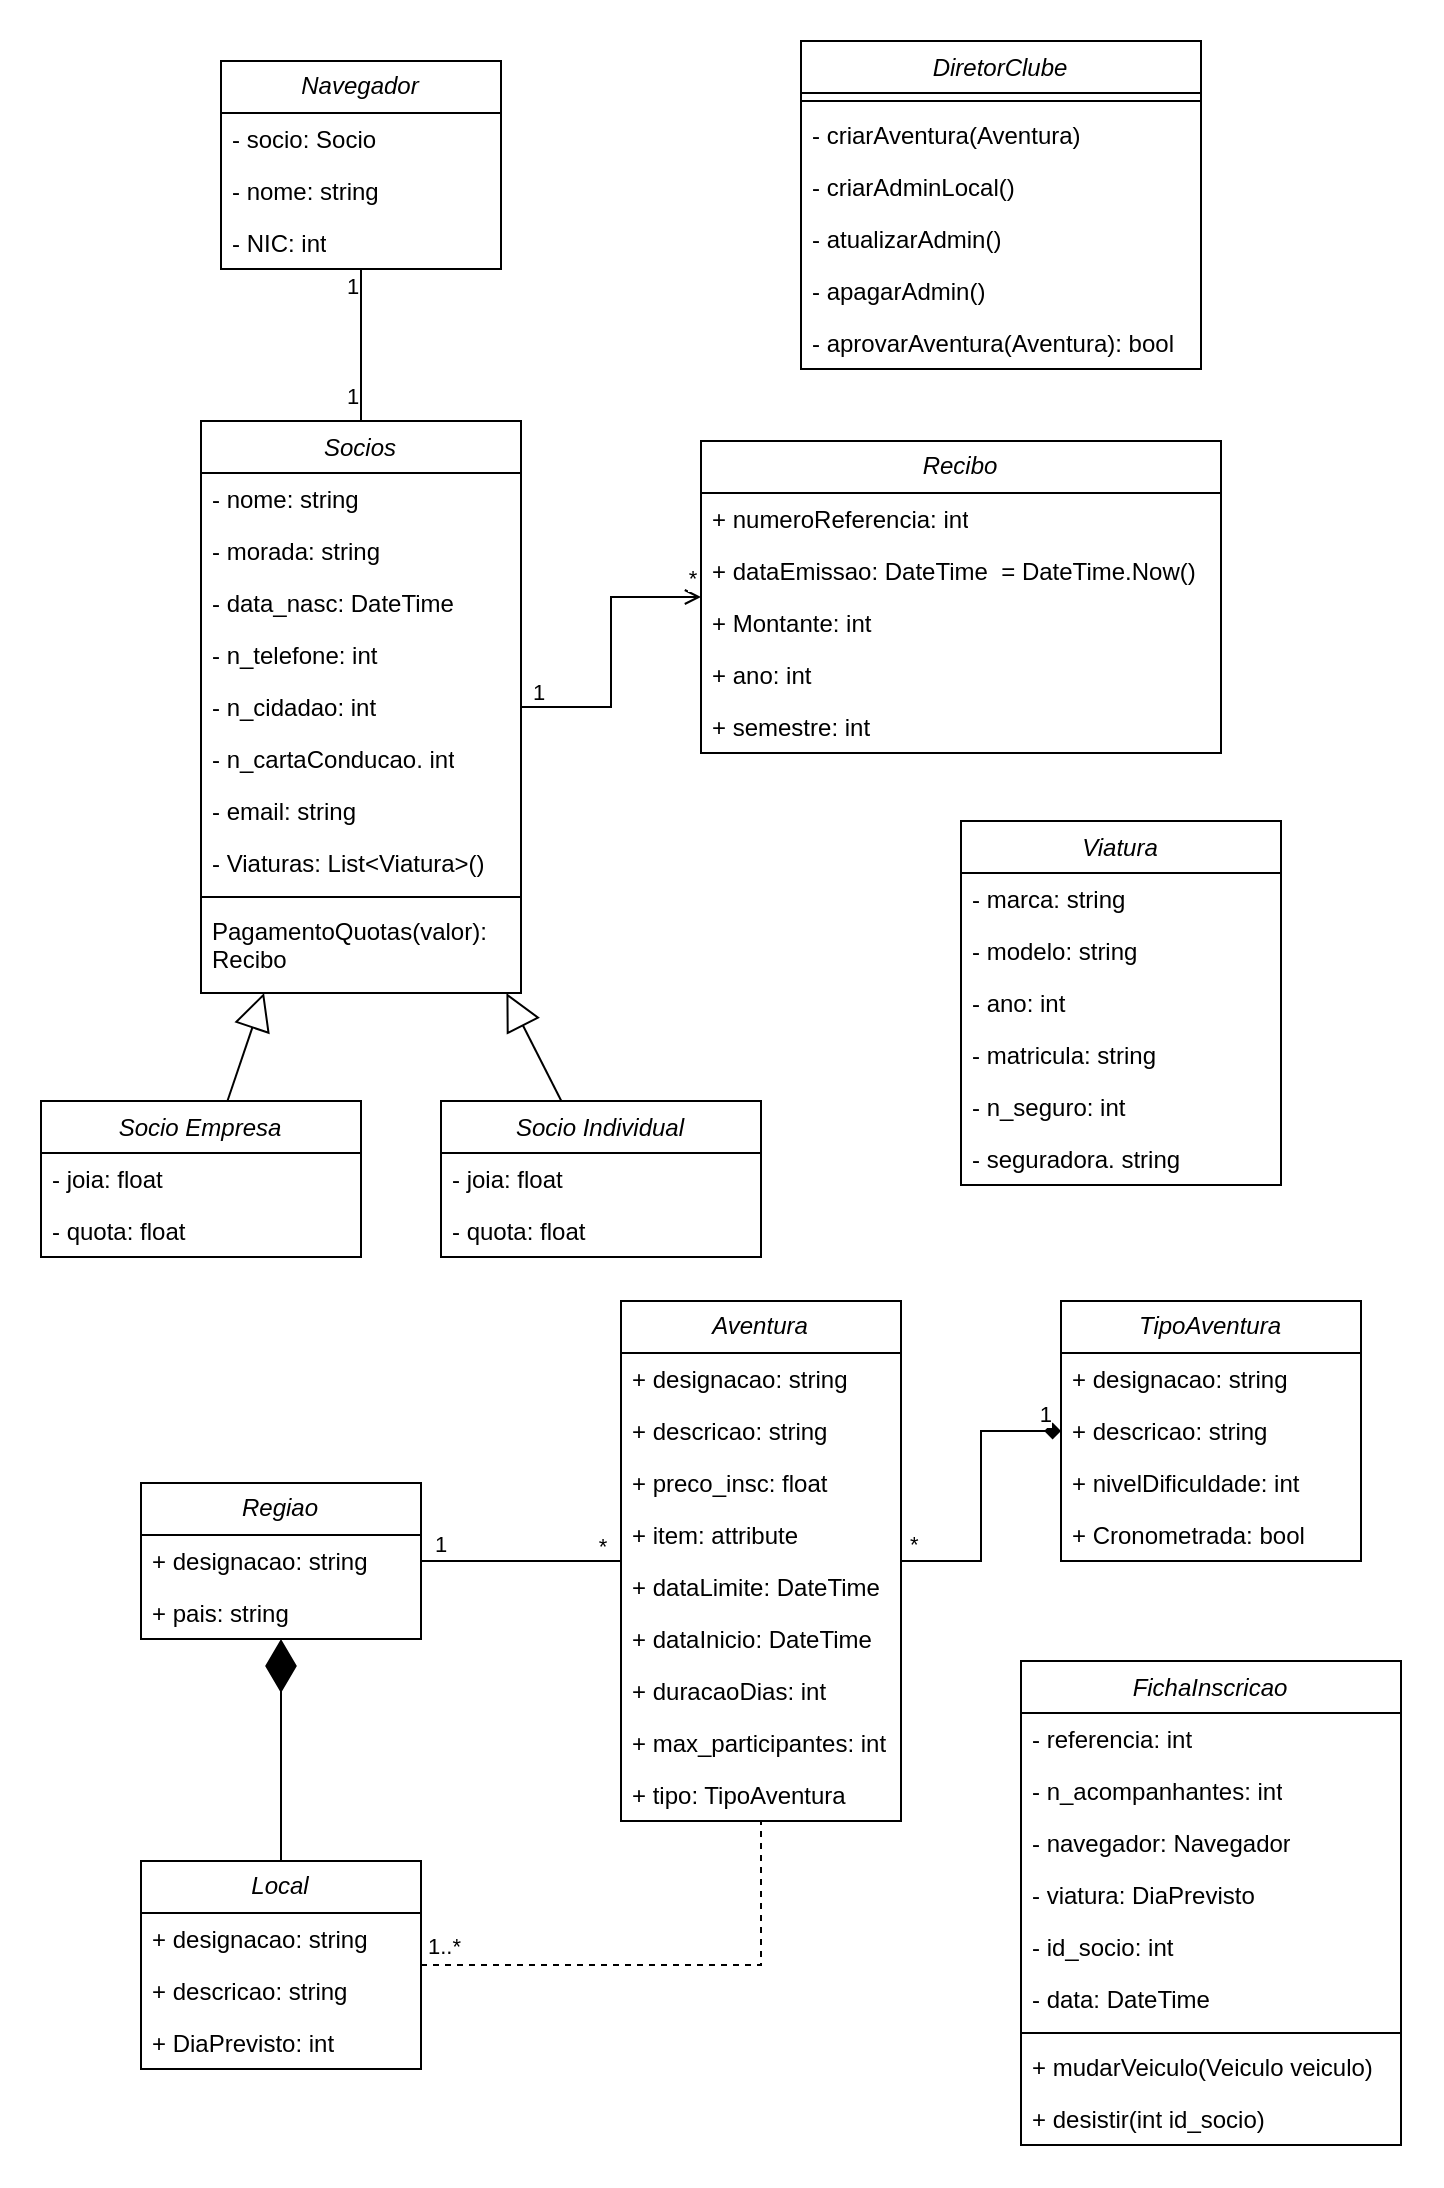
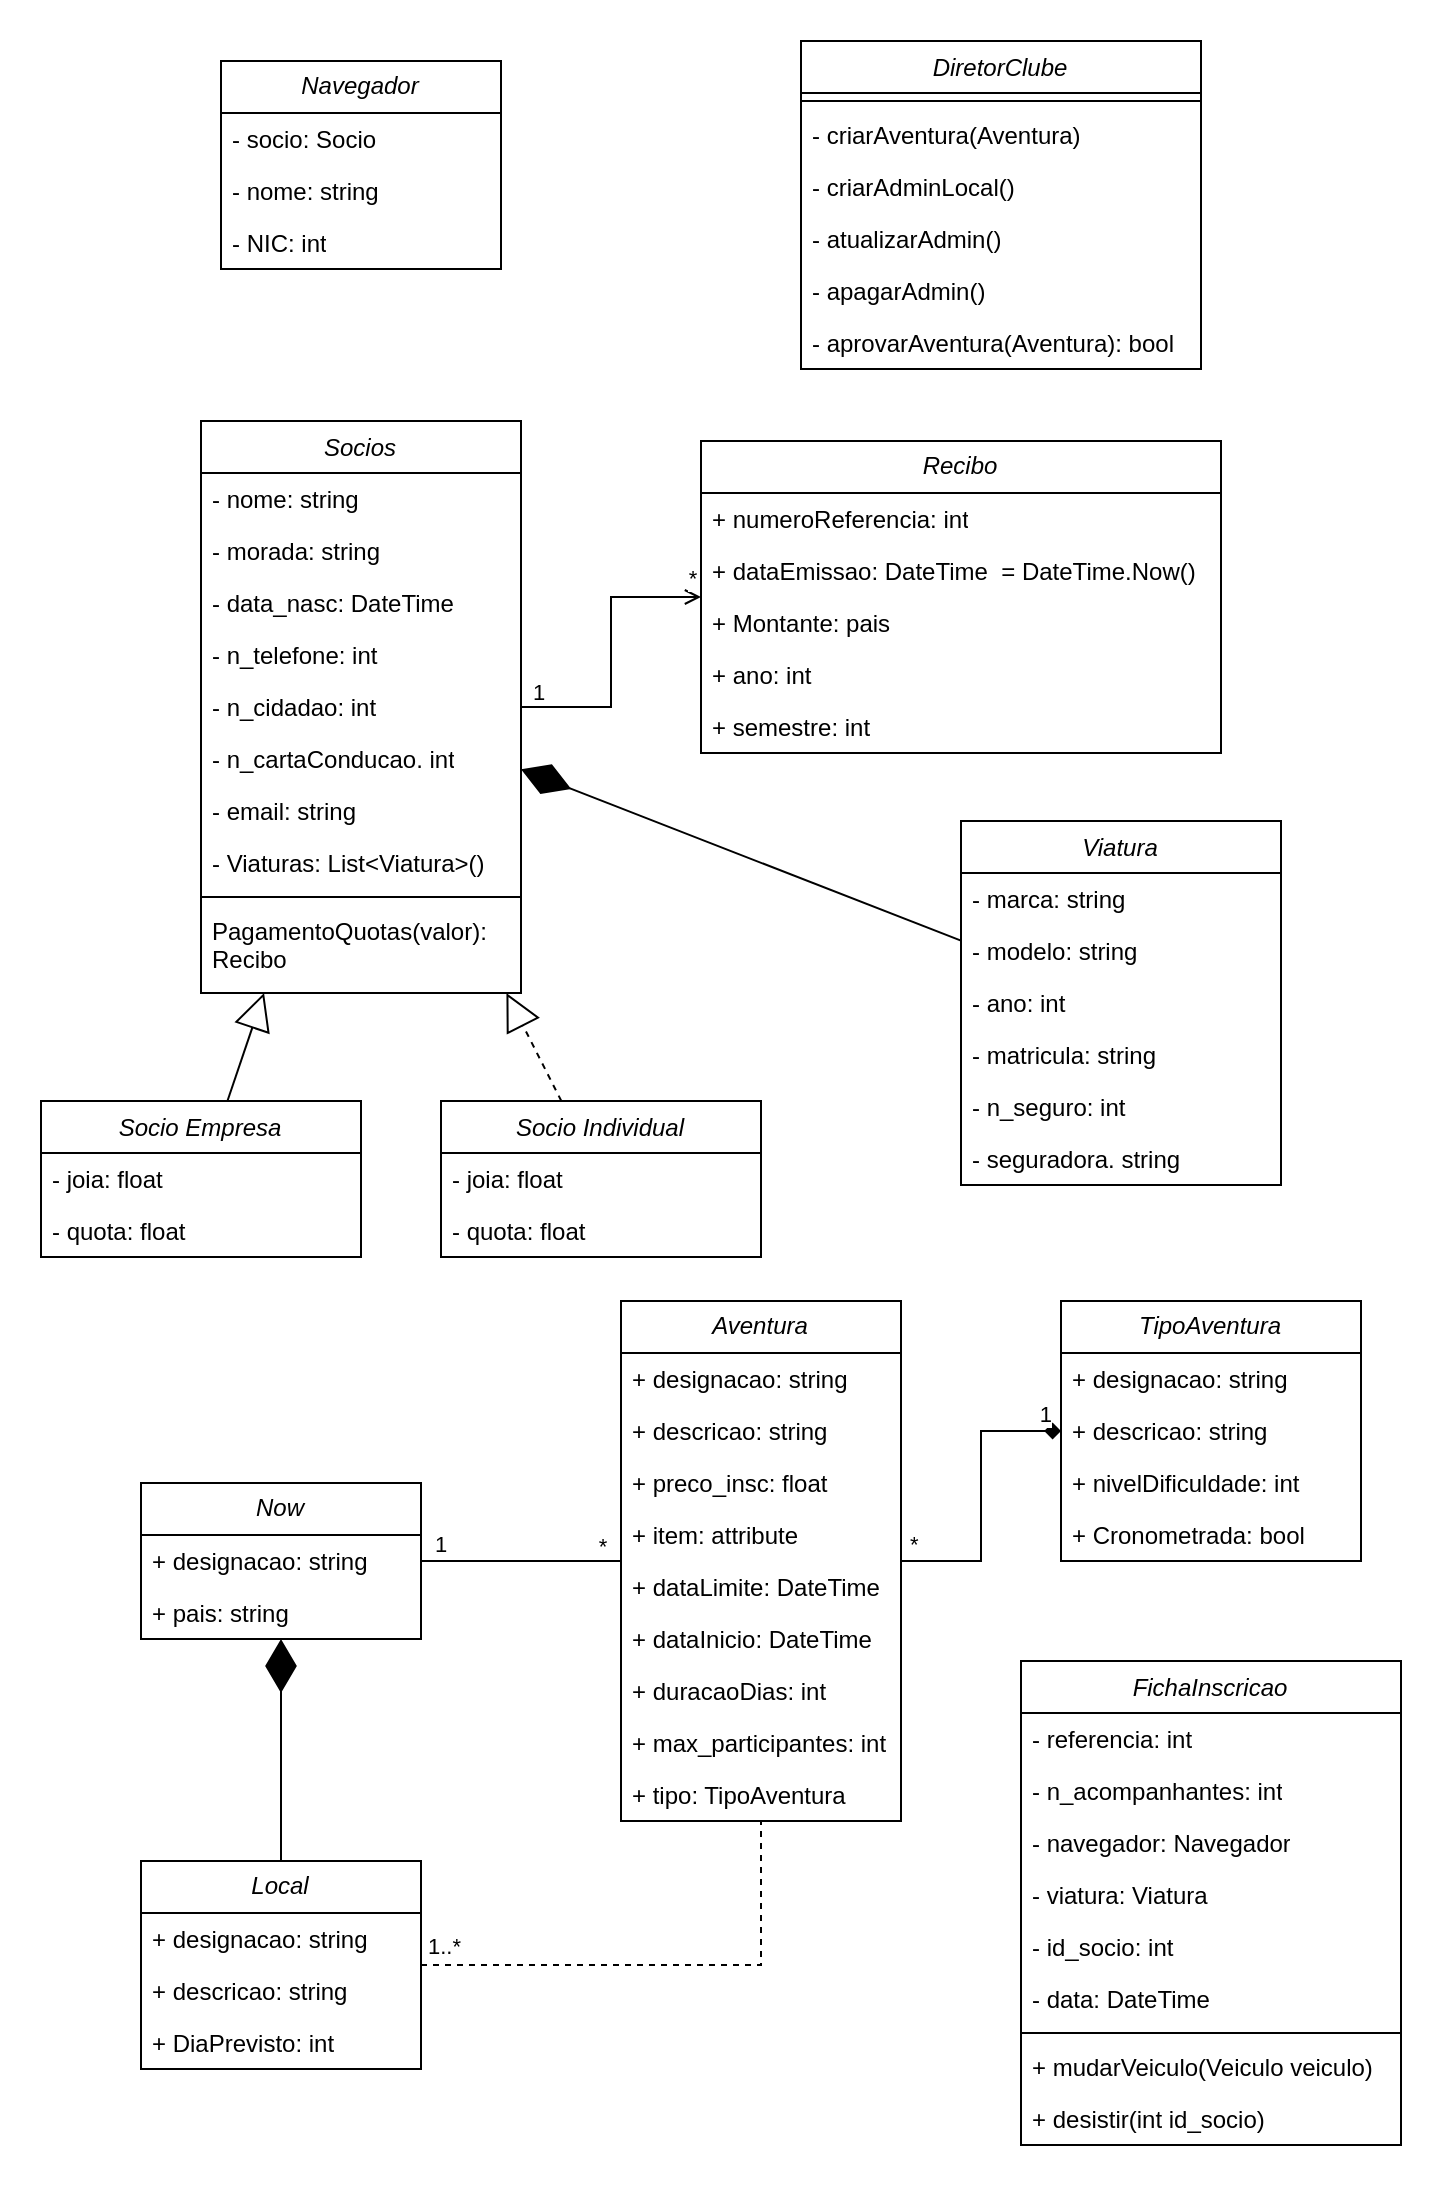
- <mxCell id="73" value="" style="endArrow=none;html=1;edgeStyle=orthogonalEdgeStyle;rounded=0;" edge="1" parent="1" source="2" target="69"><mxGeometry relative="1" as="geometry"><mxPoint x="220" y="160" as="sourcePoint" /><mxPoint x="320" y="160" as="targetPoint" /></mxGeometry></mxCell>
- <mxCell id="74" value="1" style="edgeLabel;html=1;align=center;verticalAlign=middle;resizable=0;points=[];" vertex="1" connectable="0" parent="73"><mxGeometry x="-0.81" y="1" relative="1" as="geometry"><mxPoint x="-4" y="-6" as="offset" /></mxGeometry></mxCell>
- <mxCell id="75" value="1" style="edgeLabel;html=1;align=center;verticalAlign=middle;resizable=0;points=[];" vertex="1" connectable="0" parent="73"><mxGeometry x="0.74" y="2" relative="1" as="geometry"><mxPoint x="-3" y="-2" as="offset" /></mxGeometry></mxCell>
- <mxCell id="24" value="+ Montante: int" style="text;strokeColor=none;fillColor=none;align=left;verticalAlign=top;spacingLeft=4;spacingRight=4;overflow=hidden;rotatable=0;points=[[0,0.5],[1,0.5]];portConstraint=eastwest;whiteSpace=wrap;html=1;" vertex="1" parent="21"><mxGeometry y="78" width="260" height="26" as="geometry" /></mxCell>
+ <mxCell id="24" value="+ Montante: pais" style="text;strokeColor=none;fillColor=none;align=left;verticalAlign=top;spacingLeft=4;spacingRight=4;overflow=hidden;rotatable=0;points=[[0,0.5],[1,0.5]];portConstraint=eastwest;whiteSpace=wrap;html=1;" vertex="1" parent="21"><mxGeometry y="78" width="260" height="26" as="geometry" /></mxCell>
+ <mxCell id="37" value="" style="endArrow=diamondThin;endFill=1;endSize=24;html=1;rounded=0;" edge="1" parent="1" source="30" target="2"><mxGeometry width="160" relative="1" as="geometry"><mxPoint x="460" y="680" as="sourcePoint" /><mxPoint x="620" y="680" as="targetPoint" /></mxGeometry></mxCell>
- <mxCell id="20" value="" style="endArrow=block;endSize=16;endFill=0;html=1;rounded=0;" edge="1" parent="1" source="16" target="2"><mxGeometry width="160" relative="1" as="geometry"><mxPoint x="330" y="420" as="sourcePoint" /><mxPoint x="490" y="420" as="targetPoint" /></mxGeometry></mxCell>
+ <mxCell id="20" value="" style="endArrow=block;endSize=16;endFill=0;html=1;rounded=0;dashed=1;" edge="1" parent="1" source="16" target="2"><mxGeometry width="160" relative="1" as="geometry"><mxPoint x="330" y="420" as="sourcePoint" /><mxPoint x="490" y="420" as="targetPoint" /></mxGeometry></mxCell>
- <mxCell id="56" value="&lt;i&gt;Regiao&lt;/i&gt;" style="swimlane;fontStyle=0;childLayout=stackLayout;horizontal=1;startSize=26;fillColor=none;horizontalStack=0;resizeParent=1;resizeParentMax=0;resizeLast=0;collapsible=1;marginBottom=0;whiteSpace=wrap;html=1;" vertex="1" parent="1"><mxGeometry x="70" y="741" width="140" height="78" as="geometry" /></mxCell>
+ <mxCell id="56" value="&lt;i&gt;Now&lt;/i&gt;" style="swimlane;fontStyle=0;childLayout=stackLayout;horizontal=1;startSize=26;fillColor=none;horizontalStack=0;resizeParent=1;resizeParentMax=0;resizeLast=0;collapsible=1;marginBottom=0;whiteSpace=wrap;html=1;" vertex="1" parent="1"><mxGeometry x="70" y="741" width="140" height="78" as="geometry" /></mxCell>
- <mxCell id="80" value="- viatura: DiaPrevisto" style="text;strokeColor=none;fillColor=none;align=left;verticalAlign=top;spacingLeft=4;spacingRight=4;overflow=hidden;rotatable=0;points=[[0,0.5],[1,0.5]];portConstraint=eastwest;whiteSpace=wrap;html=1;" vertex="1" parent="76"><mxGeometry y="104" width="190" height="26" as="geometry" /></mxCell>
+ <mxCell id="80" value="- viatura: Viatura" style="text;strokeColor=none;fillColor=none;align=left;verticalAlign=top;spacingLeft=4;spacingRight=4;overflow=hidden;rotatable=0;points=[[0,0.5],[1,0.5]];portConstraint=eastwest;whiteSpace=wrap;html=1;" vertex="1" parent="76"><mxGeometry y="104" width="190" height="26" as="geometry" /></mxCell>
